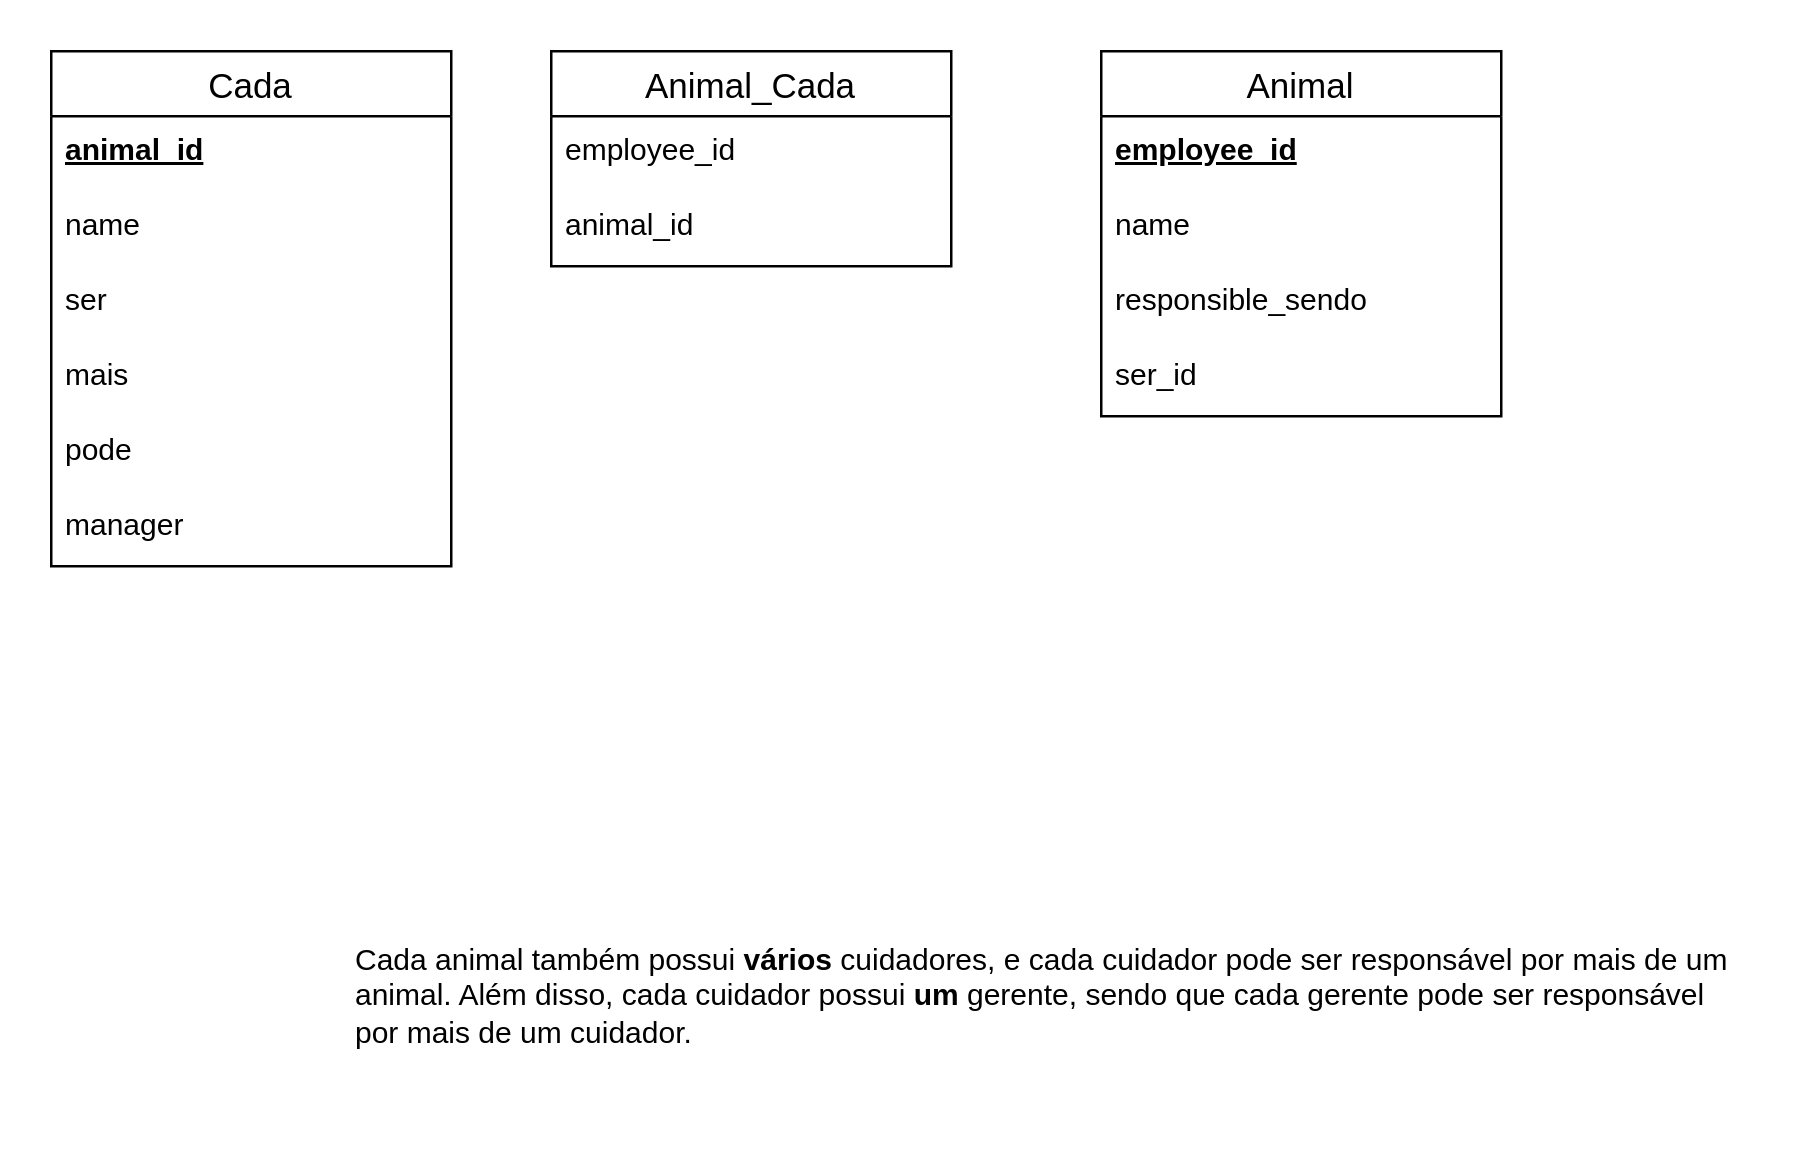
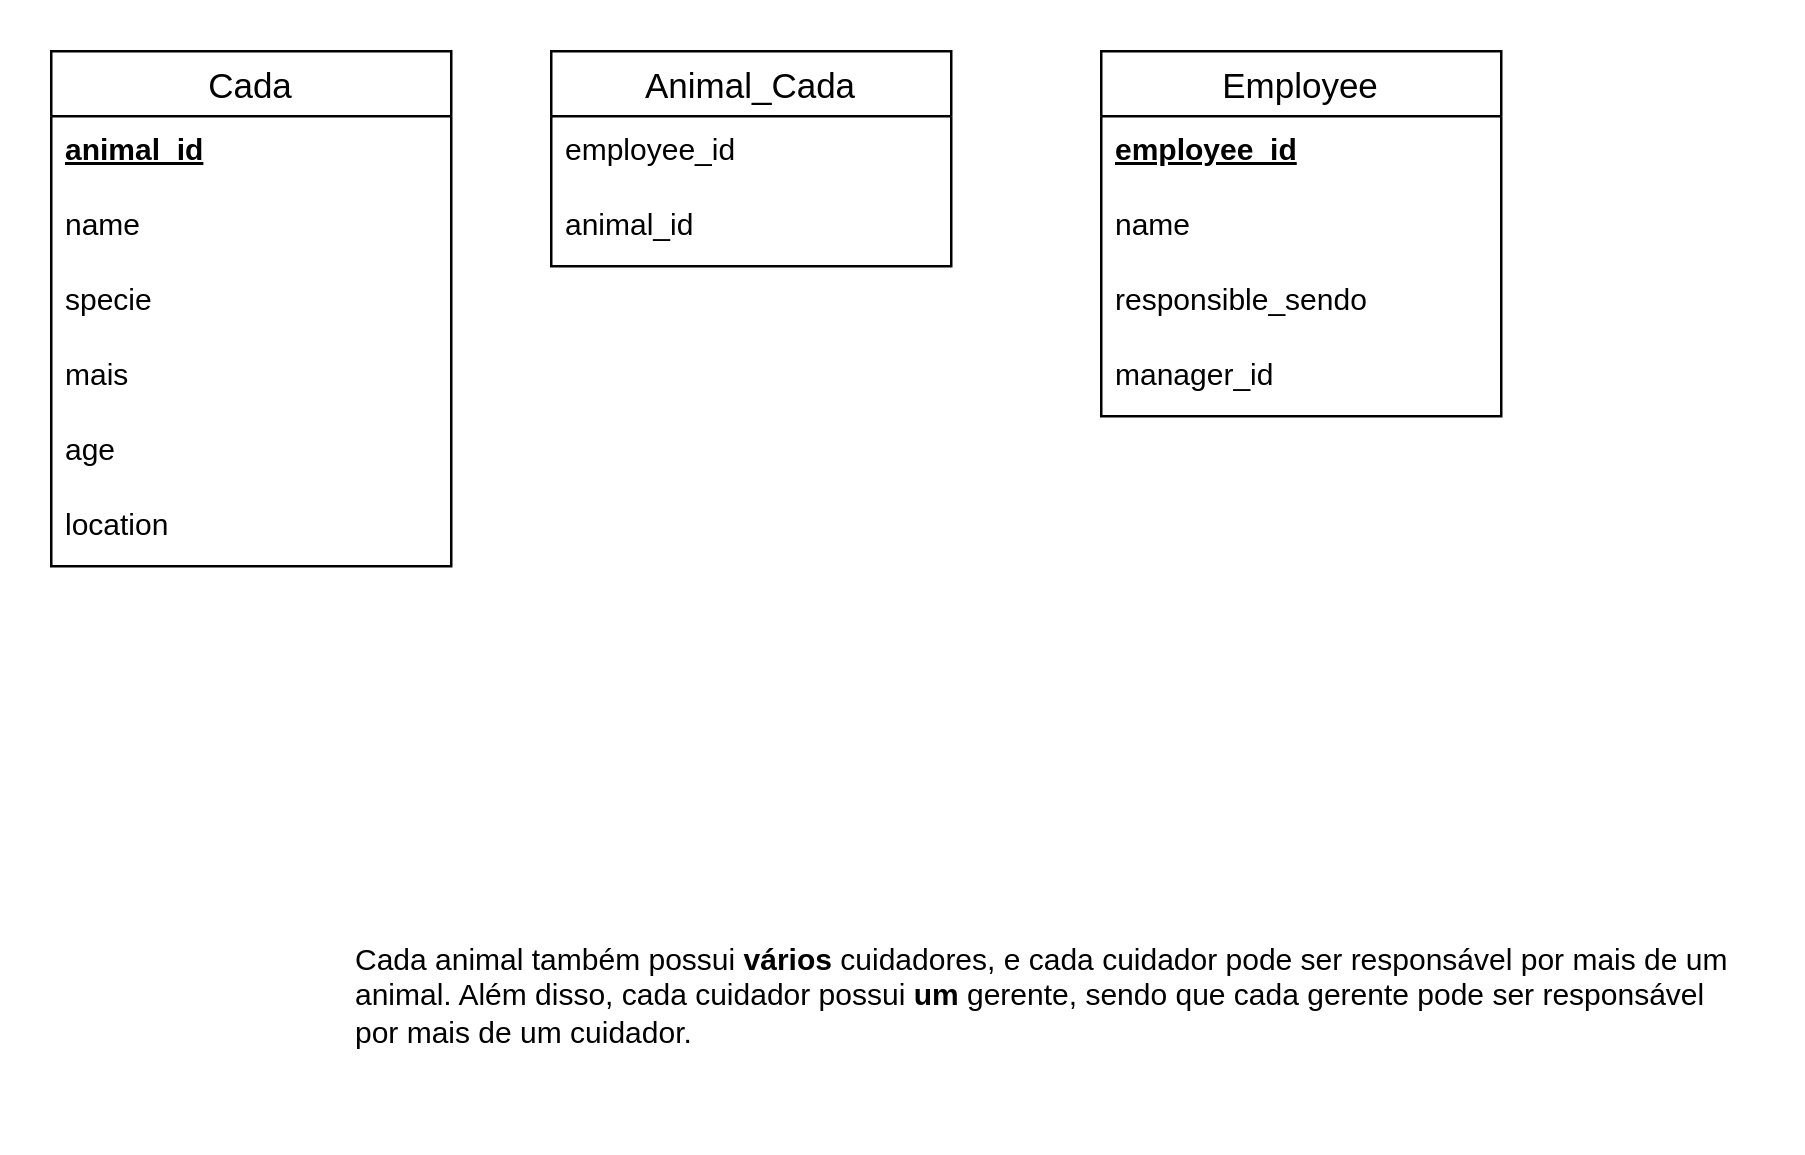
- <mxCell id="9" value="Animal" style="swimlane;fontStyle=0;childLayout=stackLayout;horizontal=1;startSize=26;horizontalStack=0;resizeParent=1;resizeParentMax=0;resizeLast=0;collapsible=1;marginBottom=0;align=center;fontSize=14;" vertex="1" parent="1"><mxGeometry x="440" y="20" width="160" height="146" as="geometry" /></mxCell>
+ <mxCell id="9" value="Employee" style="swimlane;fontStyle=0;childLayout=stackLayout;horizontal=1;startSize=26;horizontalStack=0;resizeParent=1;resizeParentMax=0;resizeLast=0;collapsible=1;marginBottom=0;align=center;fontSize=14;" vertex="1" parent="1"><mxGeometry x="440" y="20" width="160" height="146" as="geometry" /></mxCell>
- <mxCell id="5" value="ser" style="text;strokeColor=none;fillColor=none;spacingLeft=4;spacingRight=4;overflow=hidden;rotatable=0;points=[[0,0.5],[1,0.5]];portConstraint=eastwest;fontSize=12;" vertex="1" parent="2"><mxGeometry y="86" width="160" height="30" as="geometry" /></mxCell>
+ <mxCell id="5" value="specie" style="text;strokeColor=none;fillColor=none;spacingLeft=4;spacingRight=4;overflow=hidden;rotatable=0;points=[[0,0.5],[1,0.5]];portConstraint=eastwest;fontSize=12;" vertex="1" parent="2"><mxGeometry y="86" width="160" height="30" as="geometry" /></mxCell>
- <mxCell id="13" value="ser_id&#10;" style="text;strokeColor=none;fillColor=none;spacingLeft=4;spacingRight=4;overflow=hidden;rotatable=0;points=[[0,0.5],[1,0.5]];portConstraint=eastwest;fontSize=12;" vertex="1" parent="9"><mxGeometry y="116" width="160" height="30" as="geometry" /></mxCell>
+ <mxCell id="13" value="manager_id&#10;" style="text;strokeColor=none;fillColor=none;spacingLeft=4;spacingRight=4;overflow=hidden;rotatable=0;points=[[0,0.5],[1,0.5]];portConstraint=eastwest;fontSize=12;" vertex="1" parent="9"><mxGeometry y="116" width="160" height="30" as="geometry" /></mxCell>
- <mxCell id="7" value="pode" style="text;strokeColor=none;fillColor=none;spacingLeft=4;spacingRight=4;overflow=hidden;rotatable=0;points=[[0,0.5],[1,0.5]];portConstraint=eastwest;fontSize=12;" vertex="1" parent="2"><mxGeometry y="146" width="160" height="30" as="geometry" /></mxCell>
+ <mxCell id="7" value="age" style="text;strokeColor=none;fillColor=none;spacingLeft=4;spacingRight=4;overflow=hidden;rotatable=0;points=[[0,0.5],[1,0.5]];portConstraint=eastwest;fontSize=12;" vertex="1" parent="2"><mxGeometry y="146" width="160" height="30" as="geometry" /></mxCell>
- <mxCell id="8" value="manager" style="text;strokeColor=none;fillColor=none;spacingLeft=4;spacingRight=4;overflow=hidden;rotatable=0;points=[[0,0.5],[1,0.5]];portConstraint=eastwest;fontSize=12;" vertex="1" parent="2"><mxGeometry y="176" width="160" height="30" as="geometry" /></mxCell>
+ <mxCell id="8" value="location" style="text;strokeColor=none;fillColor=none;spacingLeft=4;spacingRight=4;overflow=hidden;rotatable=0;points=[[0,0.5],[1,0.5]];portConstraint=eastwest;fontSize=12;" vertex="1" parent="2"><mxGeometry y="176" width="160" height="30" as="geometry" /></mxCell>
